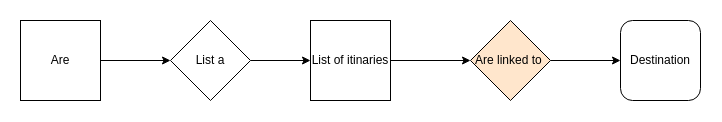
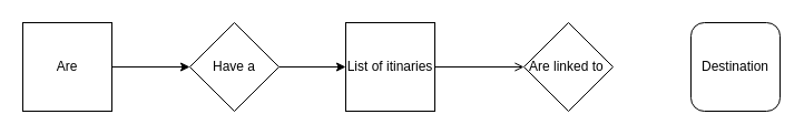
- <mxCell id="3" value="List a" style="rhombus;whiteSpace=wrap;html=1;" parent="1" vertex="1"><mxGeometry x="170" y="20" width="80" height="80" as="geometry" /></mxCell>
+ <mxCell id="3" value="Have a" style="rhombus;whiteSpace=wrap;html=1;" parent="1" vertex="1"><mxGeometry x="170" y="20" width="80" height="80" as="geometry" /></mxCell>
- <mxCell id="6" style="edgeStyle=orthogonalEdgeStyle;rounded=0;orthogonalLoop=1;jettySize=auto;html=1;exitX=1;exitY=0.5;exitDx=0;exitDy=0;" parent="1" source="7" target="9" edge="1"><mxGeometry relative="1" as="geometry" /></mxCell>
+ <mxCell id="6" style="edgeStyle=orthogonalEdgeStyle;rounded=0;orthogonalLoop=1;jettySize=auto;html=1;exitX=1;exitY=0.5;exitDx=0;exitDy=0;endArrow=open;" parent="1" source="7" target="9" edge="1"><mxGeometry relative="1" as="geometry" /></mxCell>
- <mxCell id="9" value="Are linked to&amp;nbsp;" style="rhombus;whiteSpace=wrap;html=1;fillColor=#ffe6cc;" parent="1" vertex="1"><mxGeometry x="470" y="20" width="80" height="80" as="geometry" /></mxCell>
+ <mxCell id="9" value="Are linked to&amp;nbsp;" style="rhombus;whiteSpace=wrap;html=1;" parent="1" vertex="1"><mxGeometry x="470" y="20" width="80" height="80" as="geometry" /></mxCell>
- <mxCell id="8" style="edgeStyle=orthogonalEdgeStyle;rounded=0;orthogonalLoop=1;jettySize=auto;html=1;exitX=1;exitY=0.5;exitDx=0;exitDy=0;" parent="1" source="9" target="10" edge="1"><mxGeometry relative="1" as="geometry" /></mxCell>
